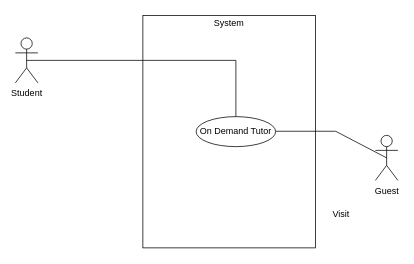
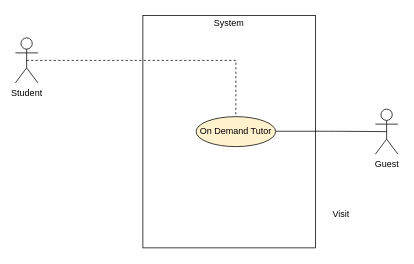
- <mxCell id="7" style="edgeStyle=orthogonalEdgeStyle;rounded=0;orthogonalLoop=1;jettySize=auto;html=1;exitX=0.5;exitY=0.5;exitDx=0;exitDy=0;exitPerimeter=0;entryX=0.5;entryY=0;entryDx=0;entryDy=0;endArrow=none;endFill=0;" edge="1" parent="1" source="8" target="3"><mxGeometry relative="1" as="geometry"><Array as="points"><mxPoint x="314" y="80" /></Array></mxGeometry></mxCell>
+ <mxCell id="7" style="edgeStyle=orthogonalEdgeStyle;rounded=0;orthogonalLoop=1;jettySize=auto;html=1;exitX=0.5;exitY=0.5;exitDx=0;exitDy=0;exitPerimeter=0;entryX=0.5;entryY=0;entryDx=0;entryDy=0;endArrow=none;endFill=0;dashed=1;" edge="1" parent="1" source="8" target="3"><mxGeometry relative="1" as="geometry"><Array as="points"><mxPoint x="314" y="80" /></Array></mxGeometry></mxCell>
- <mxCell id="3" value="On Demand Tutor" style="ellipse;whiteSpace=wrap;html=1;" vertex="1" parent="1"><mxGeometry x="261" y="155" width="106" height="40" as="geometry" /></mxCell>
+ <mxCell id="3" value="On Demand Tutor" style="ellipse;whiteSpace=wrap;html=1;fillColor=#fff2cc;" vertex="1" parent="1"><mxGeometry x="261" y="155" width="106" height="40" as="geometry" /></mxCell>
- <mxCell id="4" value="Guest" style="shape=umlActor;verticalLabelPosition=bottom;verticalAlign=top;html=1;" vertex="1" parent="1"><mxGeometry x="500" y="180" width="30" height="60" as="geometry" /></mxCell>
+ <mxCell id="4" value="Guest" style="shape=umlActor;verticalLabelPosition=bottom;verticalAlign=top;html=1;" vertex="1" parent="1"><mxGeometry x="500" y="145" width="30" height="60" as="geometry" /></mxCell>
